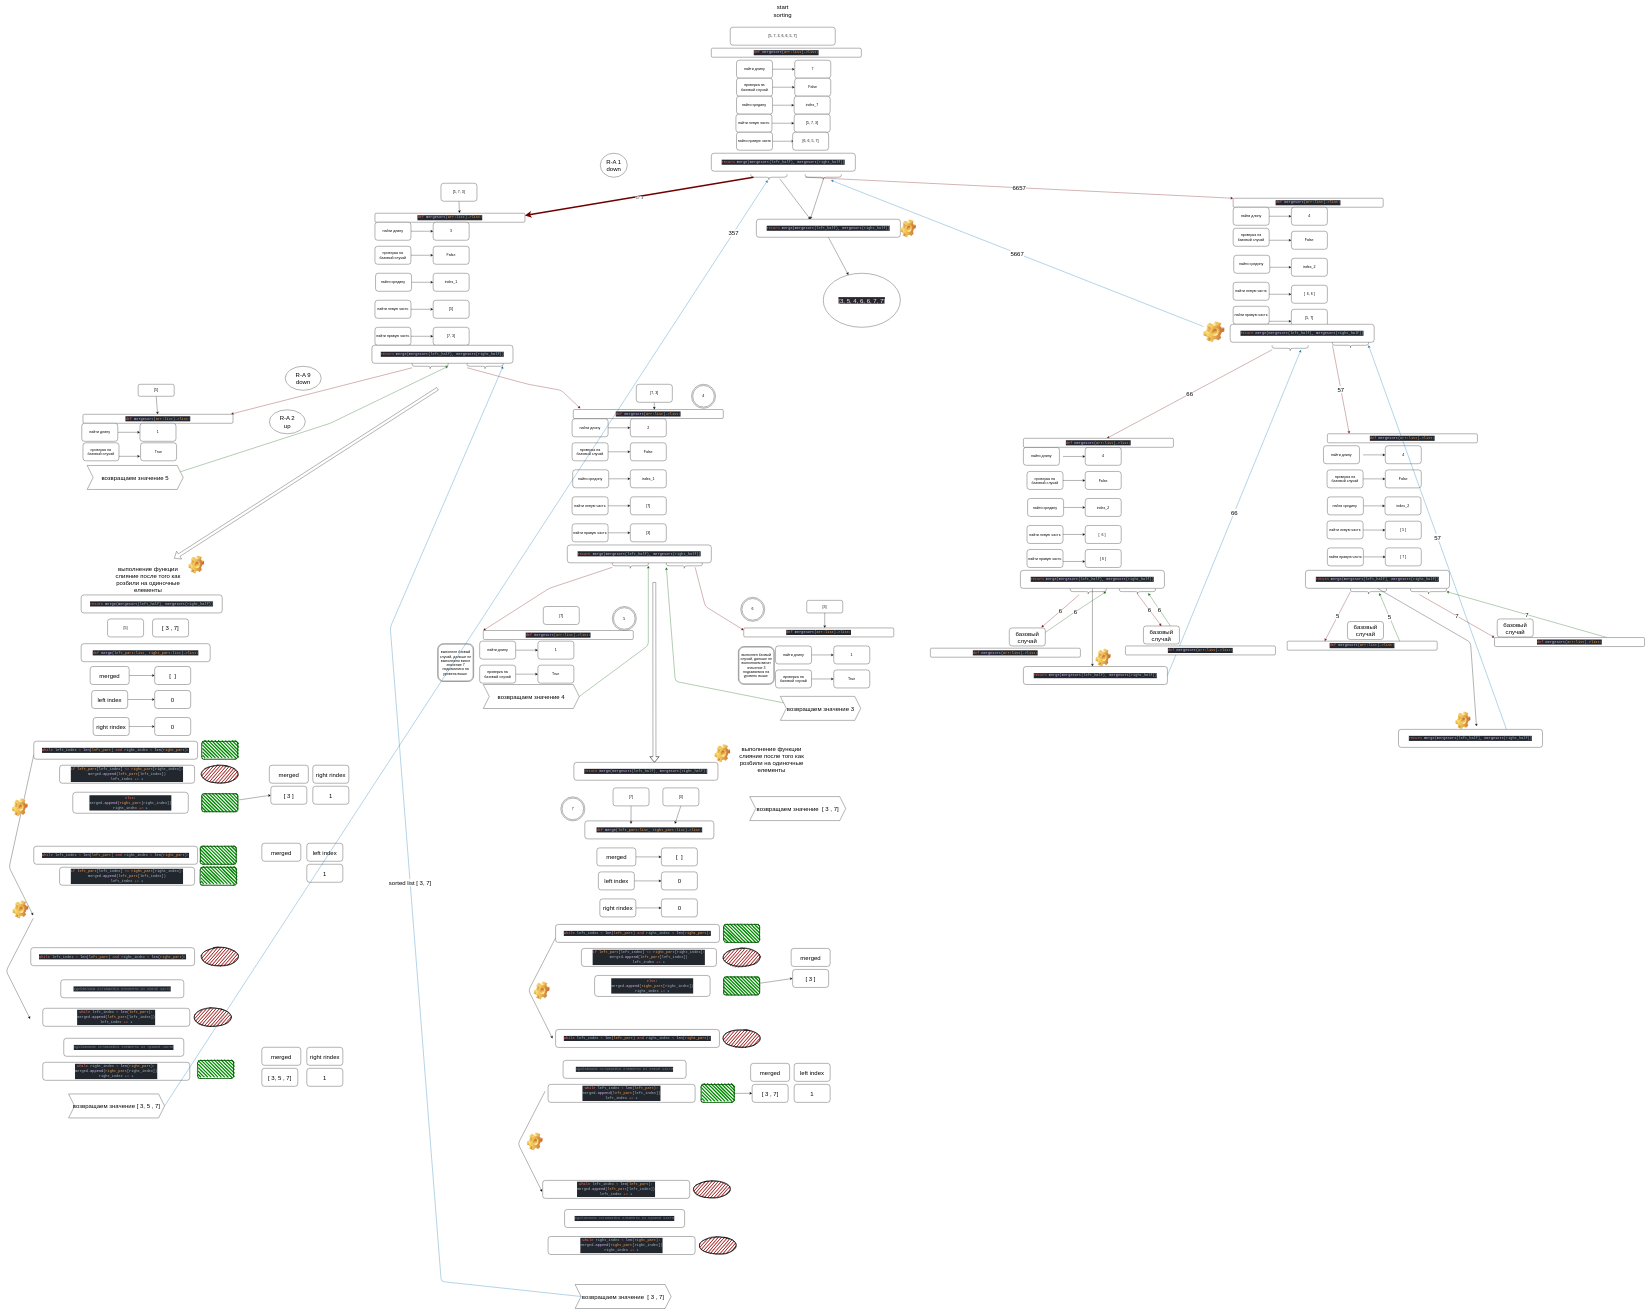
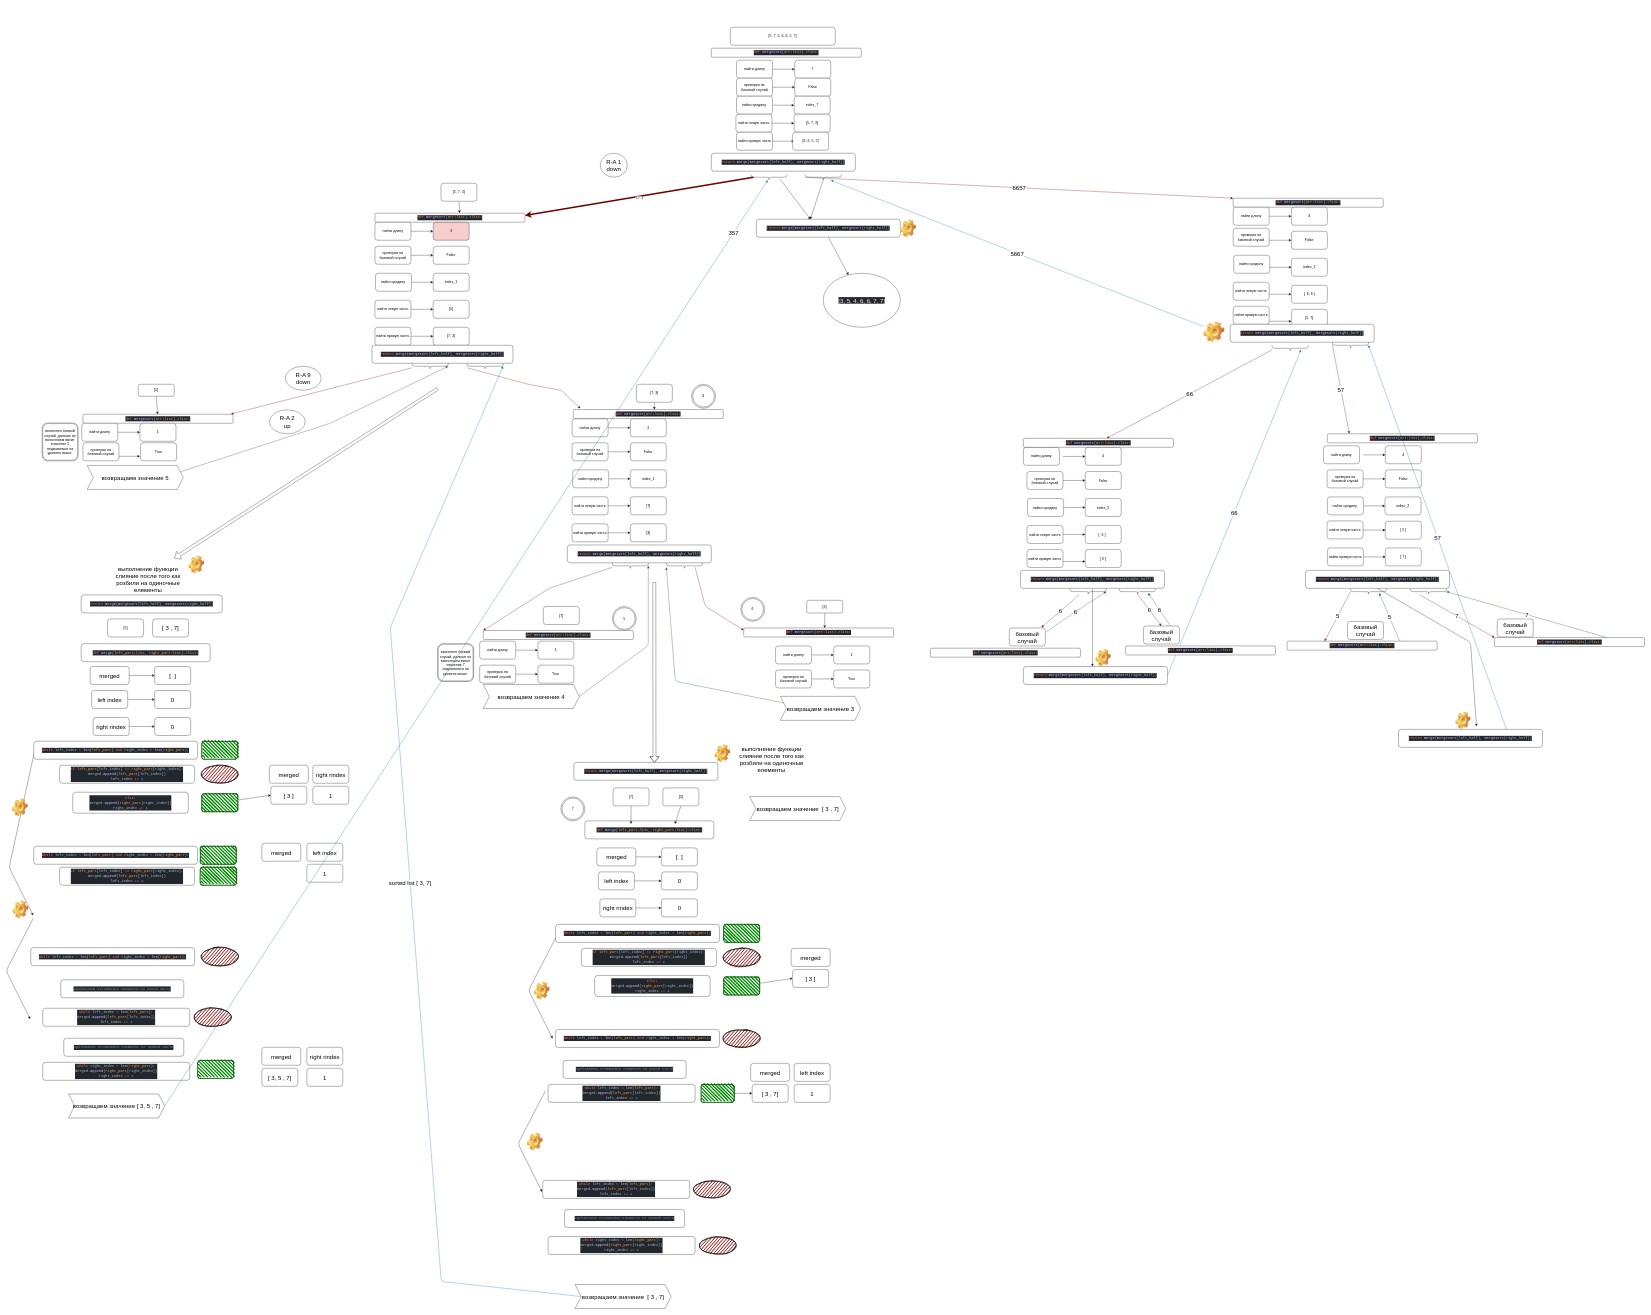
- <mxCell id="303" value="start sorting" style="text;html=1;strokeColor=none;fillColor=none;align=center;verticalAlign=middle;whiteSpace=wrap;rounded=0;fontSize=20;" vertex="1" parent="1"><mxGeometry x="2578" y="20" width="60" height="30" as="geometry" /></mxCell>
- <mxCell id="28" value="3" style="whiteSpace=wrap;html=1;rounded=1;" vertex="1" parent="1"><mxGeometry x="1443" y="740" width="120" height="60" as="geometry" /></mxCell>
+ <mxCell id="28" value="3" style="whiteSpace=wrap;html=1;rounded=1;fillColor=#f8cecc;" vertex="1" parent="1"><mxGeometry x="1443" y="740" width="120" height="60" as="geometry" /></mxCell>
+ <mxCell id="53" value="выполнен бзовый случай, дальше не выполняем висит значение 5&lt;br&gt;подымаемся на уровень выше&amp;nbsp;" style="shape=ext;double=1;rounded=1;whiteSpace=wrap;html=1;" vertex="1" parent="1"><mxGeometry x="140" y="1409" width="120" height="126" as="geometry" /></mxCell>
- <mxCell id="105" value="выполнен бзовый случай, дальше не выполняем висит значение 3&lt;br&gt;подымаемся на уровень выше&amp;nbsp;" style="shape=ext;double=1;rounded=1;whiteSpace=wrap;html=1;" vertex="1" parent="1"><mxGeometry y="2154" width="120" height="126" as="geometry" x="2460" /></mxCell>
